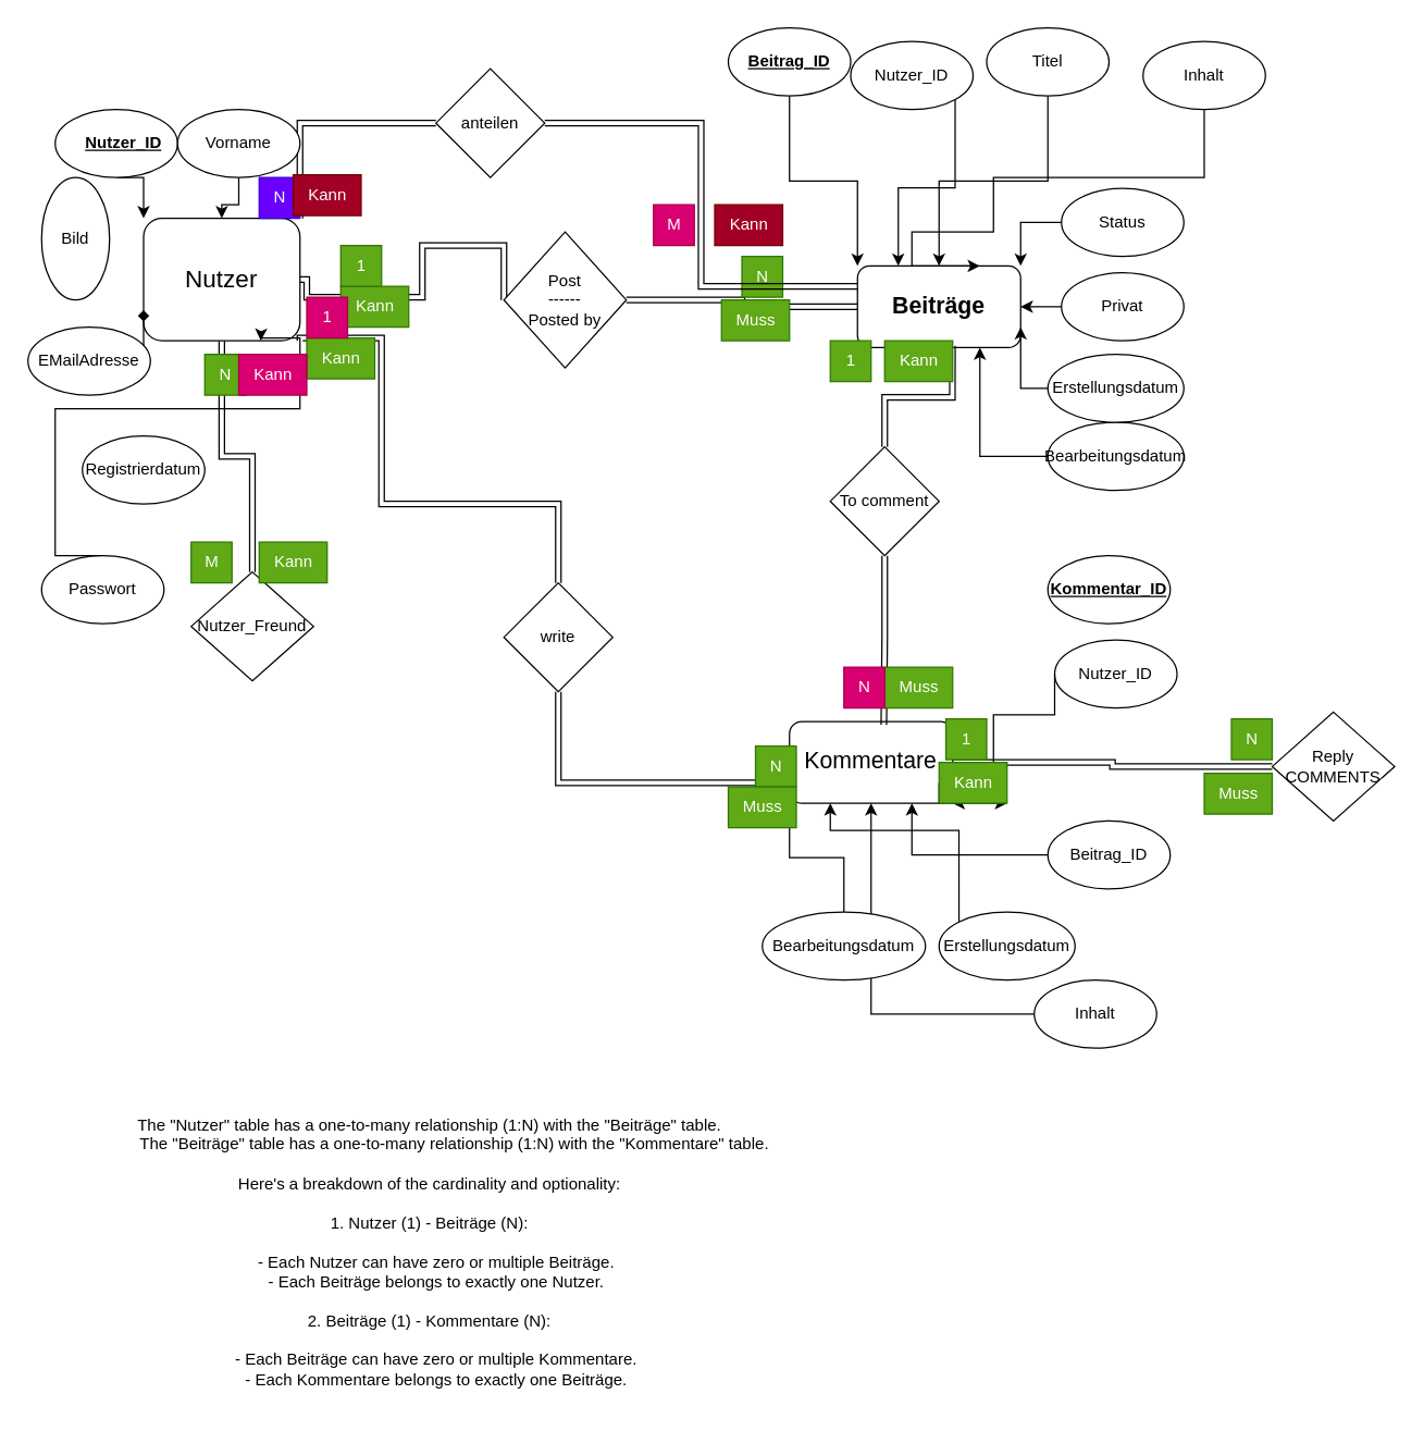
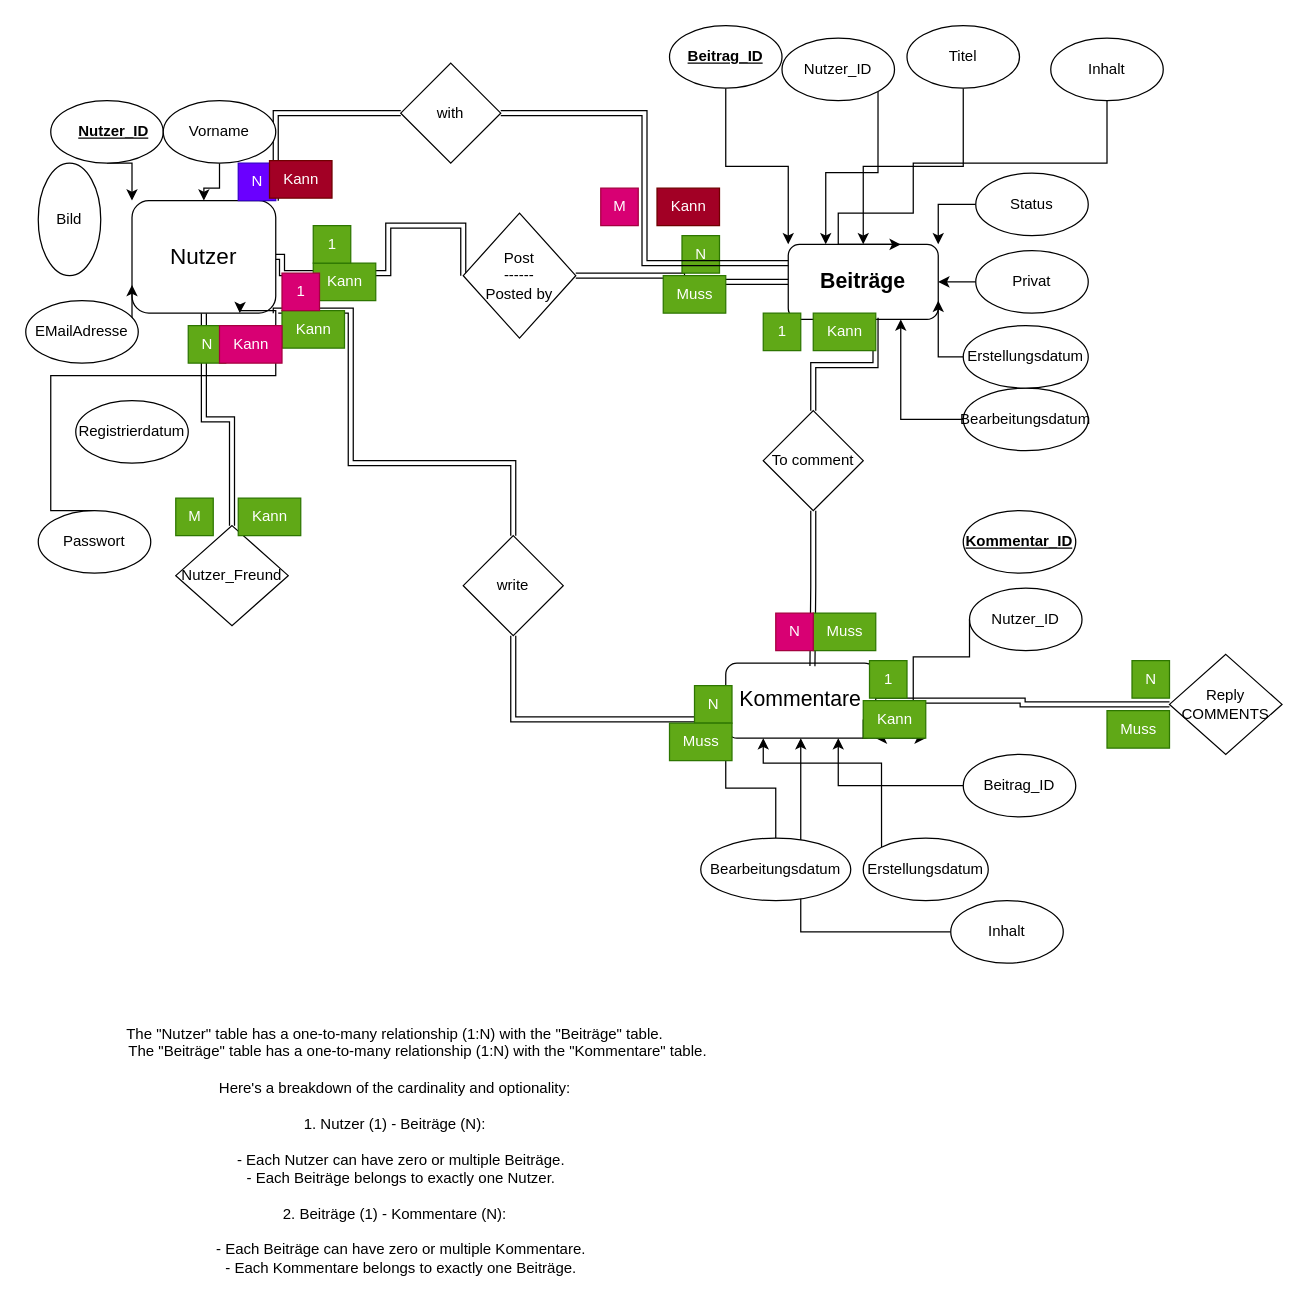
- <mxCell id="80" value="anteilen" style="rhombus;whiteSpace=wrap;html=1;" parent="1" vertex="1"><mxGeometry x="320" y="50" width="80" height="80" as="geometry" /></mxCell>
+ <mxCell id="80" value="with" style="rhombus;whiteSpace=wrap;html=1;" parent="1" vertex="1"><mxGeometry x="320" y="50" width="80" height="80" as="geometry" /></mxCell>
- <mxCell id="13" style="edgeStyle=orthogonalEdgeStyle;rounded=0;orthogonalLoop=1;jettySize=auto;html=1;exitX=0;exitY=0.5;exitDx=0;exitDy=0;entryX=0;entryY=0.75;entryDx=0;entryDy=0;endArrow=diamond;" parent="1" source="14" target="6" edge="1"><mxGeometry relative="1" as="geometry" /></mxCell>
+ <mxCell id="13" style="edgeStyle=orthogonalEdgeStyle;rounded=0;orthogonalLoop=1;jettySize=auto;html=1;exitX=0;exitY=0.5;exitDx=0;exitDy=0;entryX=0;entryY=0.75;entryDx=0;entryDy=0;" parent="1" source="14" target="6" edge="1"><mxGeometry relative="1" as="geometry" /></mxCell>
